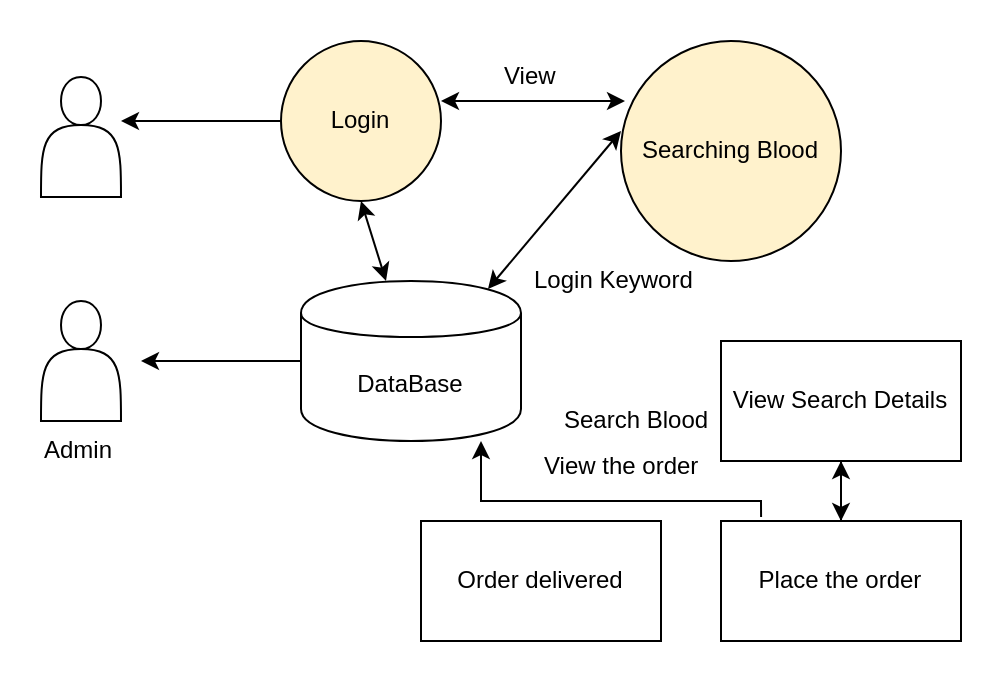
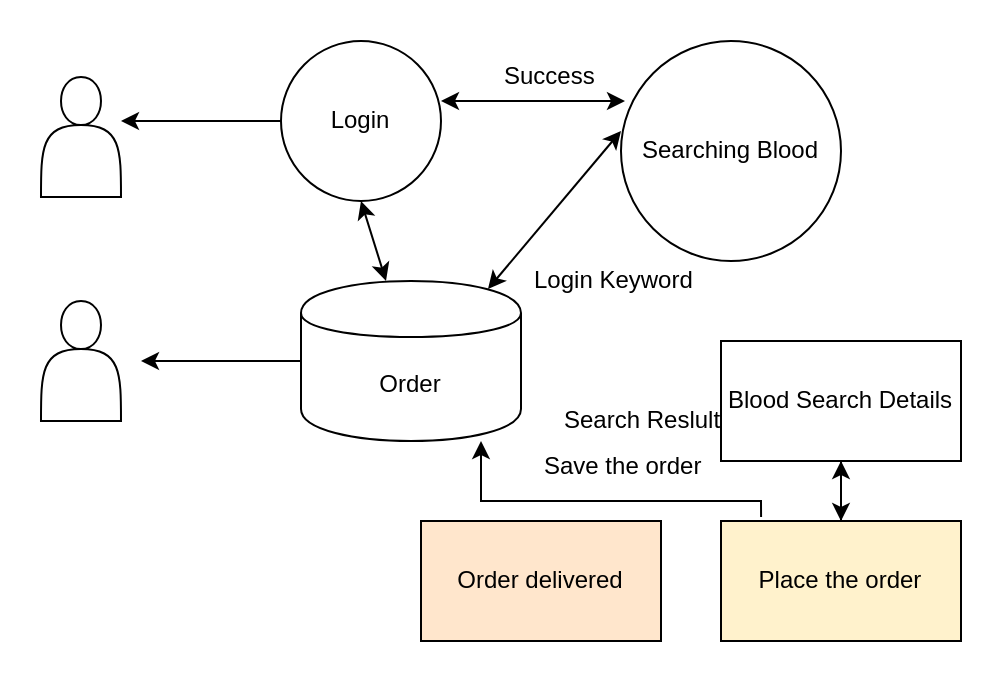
- <mxCell id="15" value="View" style="text;html=1;resizable=0;points=[];autosize=1;align=left;verticalAlign=top;spacingTop=-4;" parent="1" vertex="1"><mxGeometry x="250" y="28" width="60" height="20" as="geometry" /></mxCell>
+ <mxCell id="15" value="Success" style="text;html=1;resizable=0;points=[];autosize=1;align=left;verticalAlign=top;spacingTop=-4;" parent="1" vertex="1"><mxGeometry x="250" y="28" width="60" height="20" as="geometry" /></mxCell>
- <mxCell id="5" value="Login" style="ellipse;whiteSpace=wrap;html=1;aspect=fixed;fillColor=#fff2cc;" parent="1" vertex="1"><mxGeometry x="140" width="80" height="80" as="geometry" y="20" /></mxCell>
+ <mxCell id="5" value="Login" style="ellipse;whiteSpace=wrap;html=1;aspect=fixed;" parent="1" vertex="1"><mxGeometry x="140" width="80" height="80" as="geometry" y="20" /></mxCell>
- <mxCell id="6" value="Searching Blood" style="ellipse;whiteSpace=wrap;html=1;aspect=fixed;fillColor=#fff2cc;" parent="1" vertex="1"><mxGeometry x="310" width="110" height="110" as="geometry" y="20" /></mxCell>
+ <mxCell id="6" value="Searching Blood" style="ellipse;whiteSpace=wrap;html=1;aspect=fixed;" parent="1" vertex="1"><mxGeometry x="310" width="110" height="110" as="geometry" y="20" /></mxCell>
- <mxCell id="3" value="DataBase" style="shape=cylinder;whiteSpace=wrap;html=1;boundedLbl=1;backgroundOutline=1;" parent="1" vertex="1"><mxGeometry x="150" y="140" width="110" height="80" as="geometry" /></mxCell>
+ <mxCell id="3" value="Order" style="shape=cylinder;whiteSpace=wrap;html=1;boundedLbl=1;backgroundOutline=1;" parent="1" vertex="1"><mxGeometry x="150" y="140" width="110" height="80" as="geometry" /></mxCell>
- <mxCell id="8" value="View Search Details" style="rounded=0;whiteSpace=wrap;html=1;" parent="1" vertex="1"><mxGeometry x="360" y="170" width="120" height="60" as="geometry" /></mxCell>
+ <mxCell id="8" value="Blood Search Details" style="rounded=0;whiteSpace=wrap;html=1;" parent="1" vertex="1"><mxGeometry x="360" y="170" width="120" height="60" as="geometry" /></mxCell>
- <mxCell id="17" value="Search Blood" style="text;html=1;resizable=0;points=[];autosize=1;align=left;verticalAlign=top;spacingTop=-4;" parent="1" vertex="1"><mxGeometry x="280" y="200" width="90" height="20" as="geometry" /></mxCell>
+ <mxCell id="17" value="Search Reslult" style="text;html=1;resizable=0;points=[];autosize=1;align=left;verticalAlign=top;spacingTop=-4;" parent="1" vertex="1"><mxGeometry x="280" y="200" width="90" height="20" as="geometry" /></mxCell>
- <mxCell id="22" value="Admin&lt;br&gt;&lt;br&gt;" style="text;html=1;resizable=0;points=[];autosize=1;align=left;verticalAlign=top;spacingTop=-4;" parent="1" vertex="1"><mxGeometry x="20" y="215" width="50" height="30" as="geometry" /></mxCell>
- <mxCell id="19" value="View the order" style="text;html=1;resizable=0;points=[];autosize=1;align=left;verticalAlign=top;spacingTop=-4;" parent="1" vertex="1"><mxGeometry x="270" y="223" width="90" height="20" as="geometry" /></mxCell>
+ <mxCell id="19" value="Save the order" style="text;html=1;resizable=0;points=[];autosize=1;align=left;verticalAlign=top;spacingTop=-4;" parent="1" vertex="1"><mxGeometry x="270" y="223" width="90" height="20" as="geometry" /></mxCell>
- <mxCell id="11" value="Order delivered" style="rounded=0;whiteSpace=wrap;html=1;" parent="1" vertex="1"><mxGeometry x="210" y="260" width="120" height="60" as="geometry" /></mxCell>
+ <mxCell id="11" value="Order delivered" style="rounded=0;whiteSpace=wrap;html=1;fillColor=#ffe6cc;" parent="1" vertex="1"><mxGeometry x="210" y="260" width="120" height="60" as="geometry" /></mxCell>
- <mxCell id="10" value="Place the order" style="rounded=0;whiteSpace=wrap;html=1;" parent="1" vertex="1"><mxGeometry x="360" y="260" width="120" height="60" as="geometry" /></mxCell>
+ <mxCell id="10" value="Place the order" style="rounded=0;whiteSpace=wrap;html=1;fillColor=#fff2cc;" parent="1" vertex="1"><mxGeometry x="360" y="260" width="120" height="60" as="geometry" /></mxCell>
